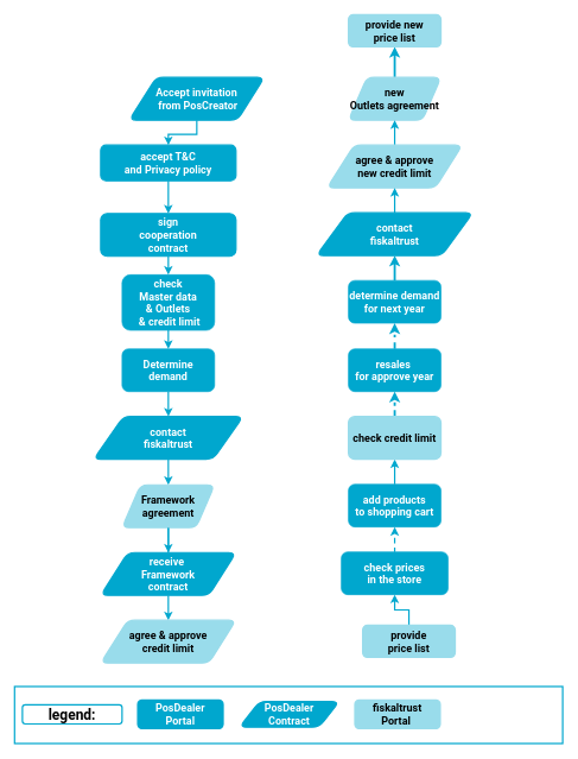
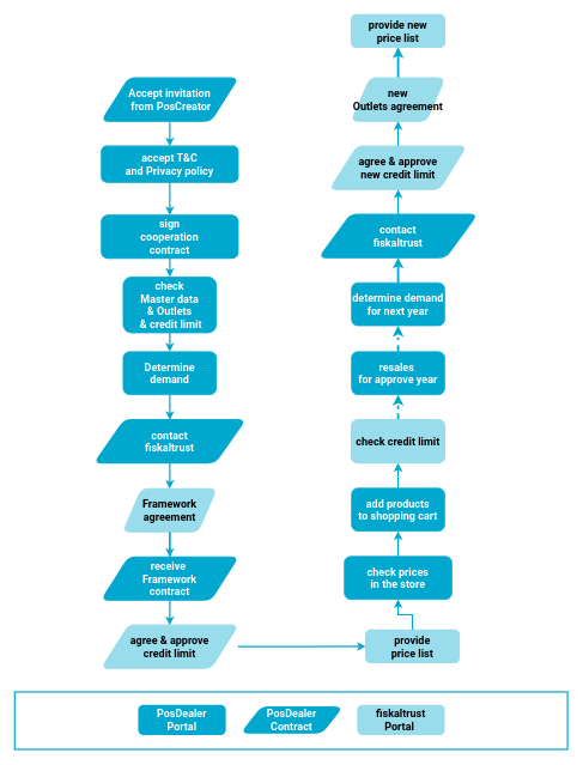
- <mxCell id="3" value="Accept invitation&lt;br&gt;&amp;nbsp;from PosCreator" style="shape=parallelogram;whiteSpace=wrap;html=1;rounded=1;fontFamily=Roboto;fontSize=15;fontColor=#FFFFFF;strokeColor=#00A7CE;fillColor=#00A7CE;strokeWidth=2;fontStyle=1whiteSpace=wrap;html=1;rounded=1;fontFamily=Roboto;fontSize=15;fontColor=#FFFFFF;fontStyle=1;strokeColor=#00A7CE;fillColor=#00A7CE;" parent="1" vertex="1"><mxGeometry x="181" y="108" width="190" height="60" as="geometry" /></mxCell>
+ <mxCell id="3" value="Accept invitation&lt;br&gt;&amp;nbsp;from PosCreator" style="shape=parallelogram;whiteSpace=wrap;html=1;rounded=1;fontFamily=Roboto;fontSize=15;fontColor=#FFFFFF;strokeColor=#00A7CE;fillColor=#00A7CE;strokeWidth=2;fontStyle=1whiteSpace=wrap;html=1;rounded=1;fontFamily=Roboto;fontSize=15;fontColor=#FFFFFF;fontStyle=1;strokeColor=#00A7CE;fillColor=#00A7CE;" parent="1" vertex="1"><mxGeometry x="141" y="108" width="190" height="60" as="geometry" /></mxCell>
- <mxCell id="9" value="" style="edgeStyle=orthogonalEdgeStyle;rounded=0;orthogonalLoop=1;jettySize=auto;html=1;strokeColor=#00A7CE;strokeWidth=2;dashed=1;" parent="1" source="10" target="26" edge="1"><mxGeometry relative="1" as="geometry" /></mxCell>
+ <mxCell id="9" value="" style="edgeStyle=orthogonalEdgeStyle;rounded=0;orthogonalLoop=1;jettySize=auto;html=1;strokeColor=#00A7CE;strokeWidth=2;" parent="1" source="10" target="26" edge="1"><mxGeometry relative="1" as="geometry" /></mxCell>
+ <mxCell id="20" value="" style="edgeStyle=orthogonalEdgeStyle;rounded=0;orthogonalLoop=1;jettySize=auto;html=1;fontColor=#000000;strokeColor=#00A7CE;strokeWidth=2;" parent="1" source="21" target="22" edge="1"><mxGeometry relative="1" as="geometry" /></mxCell>
- <mxCell id="33" value="&lt;font style=&quot;font-size: 20px&quot;&gt;legend:&lt;/font&gt;" style="whiteSpace=wrap;html=1;rounded=1;fontFamily=Roboto;fontStyle=1;fontSize=15;strokeWidth=2;strokeColor=#00A7CE;" parent="29" vertex="1"><mxGeometry x="11" y="25.509" width="140" height="27.027" as="geometry" /></mxCell>
